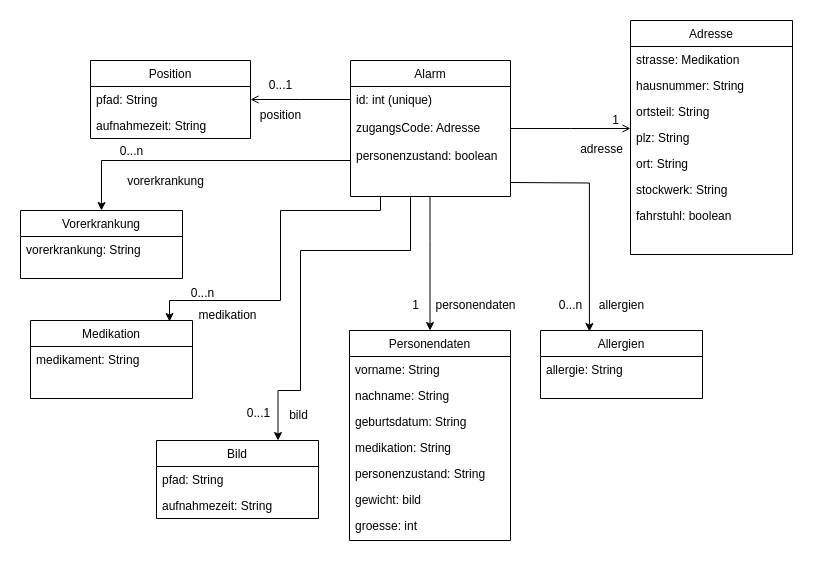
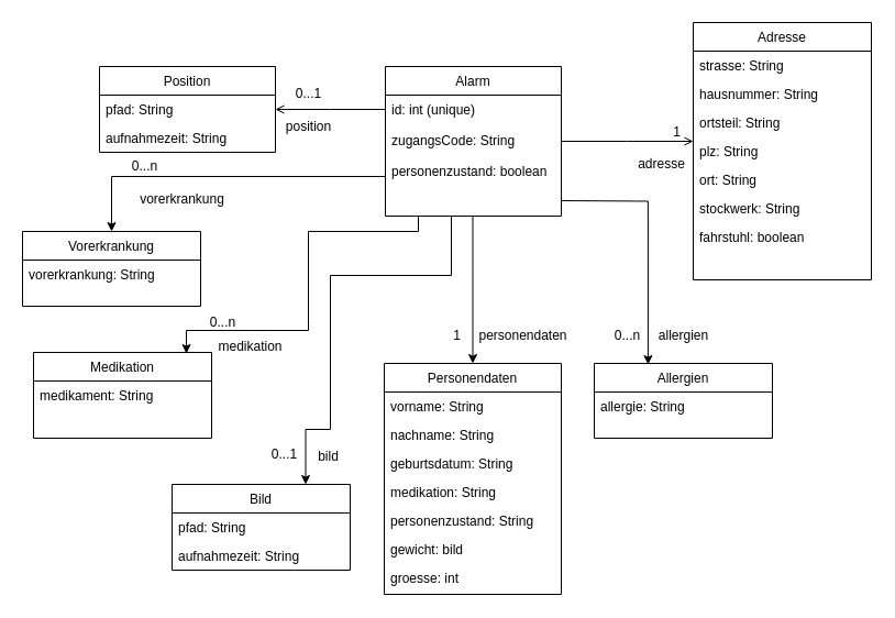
- <mxCell id="11" value="strasse: Medikation" style="text;align=left;verticalAlign=top;spacingLeft=4;spacingRight=4;overflow=hidden;rotatable=0;points=[[0,0.5],[1,0.5]];portConstraint=eastwest;" parent="10" vertex="1"><mxGeometry y="26" width="162" height="26" as="geometry" /></mxCell>
+ <mxCell id="11" value="strasse: String" style="text;align=left;verticalAlign=top;spacingLeft=4;spacingRight=4;overflow=hidden;rotatable=0;points=[[0,0.5],[1,0.5]];portConstraint=eastwest;" parent="10" vertex="1"><mxGeometry y="26" width="162" height="26" as="geometry" /></mxCell>
- <mxCell id="8" value="zugangsCode: Adresse" style="text;align=left;verticalAlign=top;spacingLeft=4;spacingRight=4;overflow=hidden;rotatable=0;points=[[0,0.5],[1,0.5]];portConstraint=eastwest;rounded=0;shadow=0;html=0;" parent="6" vertex="1"><mxGeometry y="54" width="160" height="28" as="geometry" /></mxCell>
+ <mxCell id="8" value="zugangsCode: String" style="text;align=left;verticalAlign=top;spacingLeft=4;spacingRight=4;overflow=hidden;rotatable=0;points=[[0,0.5],[1,0.5]];portConstraint=eastwest;rounded=0;shadow=0;html=0;" parent="6" vertex="1"><mxGeometry y="54" width="160" height="28" as="geometry" /></mxCell>
